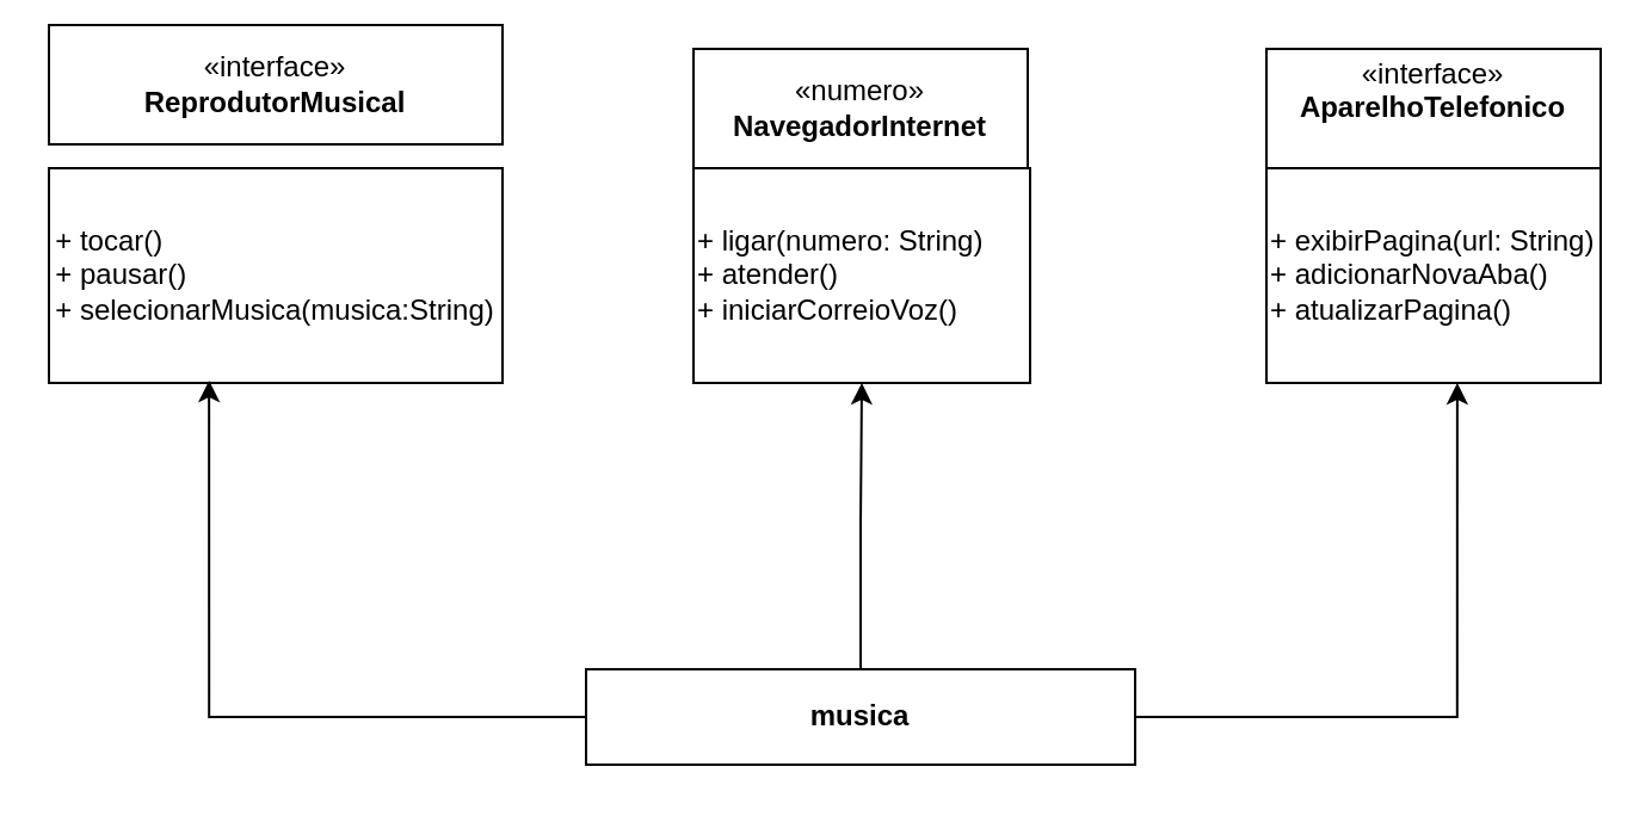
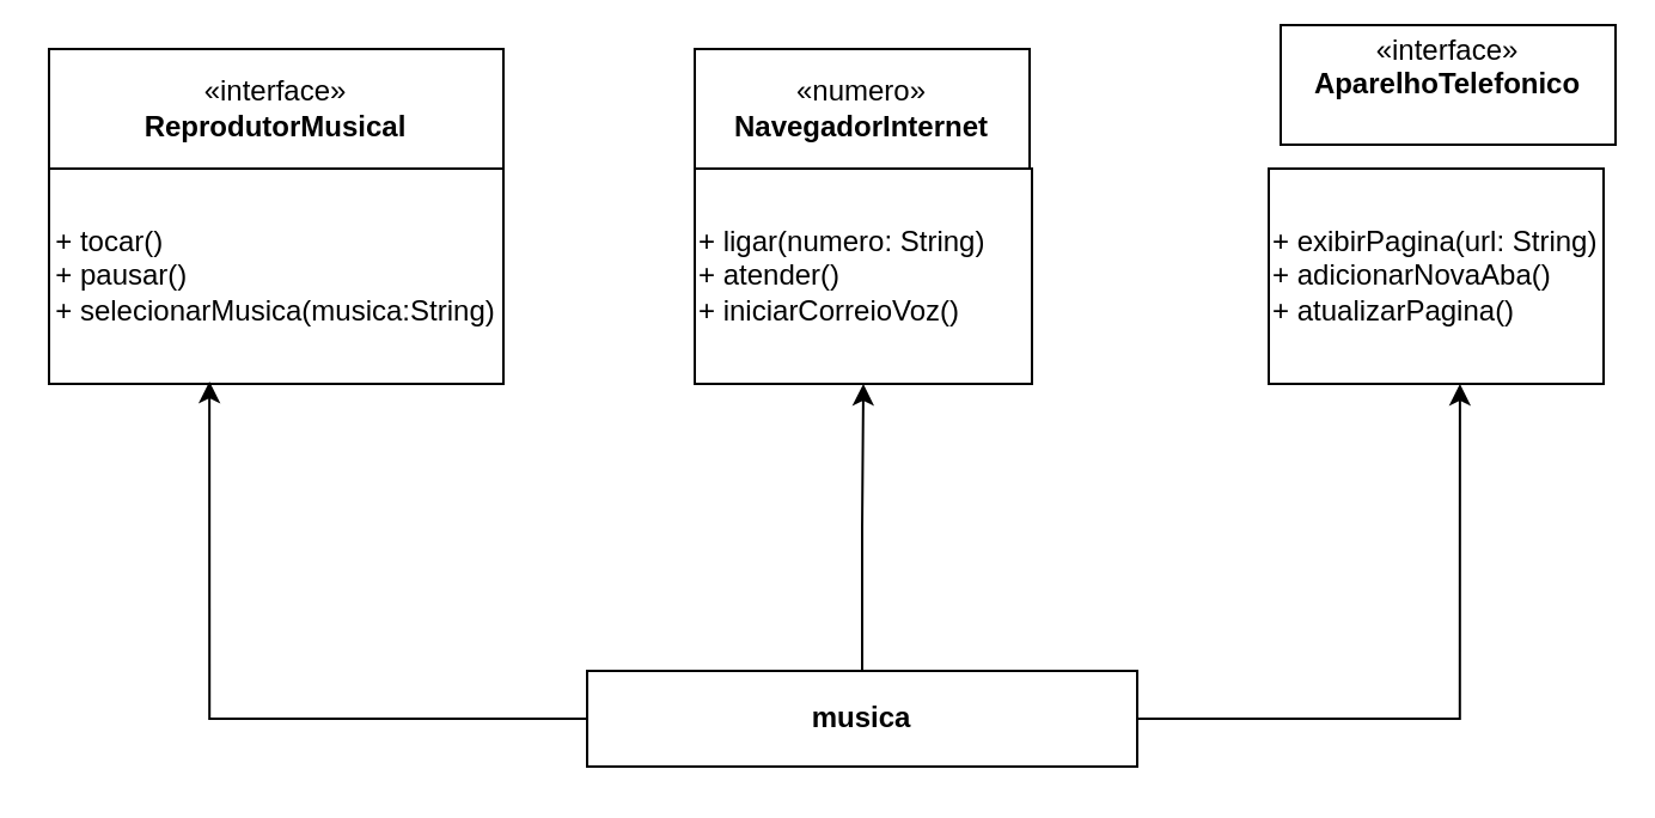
- <mxCell id="2" value="«interface»&lt;br&gt;&lt;b&gt;ReprodutorMusical&lt;/b&gt;" style="html=1;whiteSpace=wrap;" vertex="1" parent="1"><mxGeometry x="20" y="10" width="190" height="50" as="geometry" /></mxCell>
+ <mxCell id="2" value="«interface»&lt;br&gt;&lt;b&gt;ReprodutorMusical&lt;/b&gt;" style="html=1;whiteSpace=wrap;" vertex="1" parent="1"><mxGeometry x="20" y="20" width="190" height="50" as="geometry" /></mxCell>
- <mxCell id="4" value="«interface»&lt;br&gt;&lt;b&gt;AparelhoTelefonico&lt;br&gt;&lt;br&gt;&lt;/b&gt;" style="html=1;whiteSpace=wrap;" vertex="1" parent="1"><mxGeometry x="530" y="20" width="140" height="50" as="geometry" /></mxCell>
+ <mxCell id="4" value="«interface»&lt;br&gt;&lt;b&gt;AparelhoTelefonico&lt;br&gt;&lt;br&gt;&lt;/b&gt;" style="html=1;whiteSpace=wrap;" vertex="1" parent="1"><mxGeometry x="535" y="10" width="140" height="50" as="geometry" /></mxCell>
